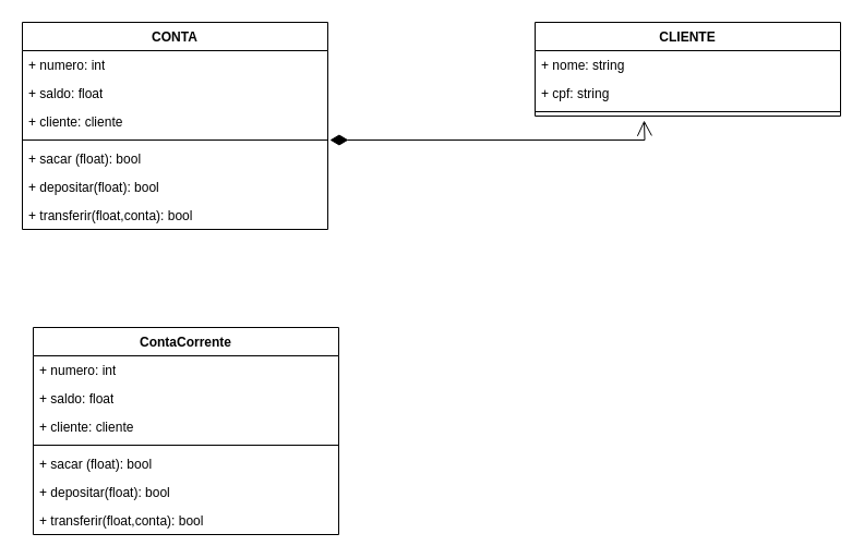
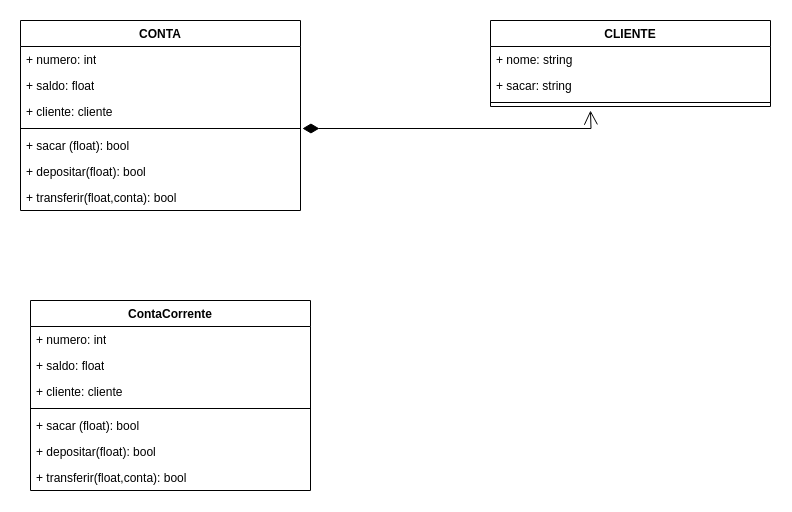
- <mxCell id="12" value="+ cpf: string" style="text;strokeColor=none;fillColor=none;align=left;verticalAlign=top;spacingLeft=4;spacingRight=4;overflow=hidden;rotatable=0;points=[[0,0.5],[1,0.5]];portConstraint=eastwest;whiteSpace=wrap;html=1;" vertex="1" parent="10"><mxGeometry y="52" width="280" height="26" as="geometry" /></mxCell>
+ <mxCell id="12" value="+ sacar: string" style="text;strokeColor=none;fillColor=none;align=left;verticalAlign=top;spacingLeft=4;spacingRight=4;overflow=hidden;rotatable=0;points=[[0,0.5],[1,0.5]];portConstraint=eastwest;whiteSpace=wrap;html=1;" vertex="1" parent="10"><mxGeometry y="52" width="280" height="26" as="geometry" /></mxCell>
